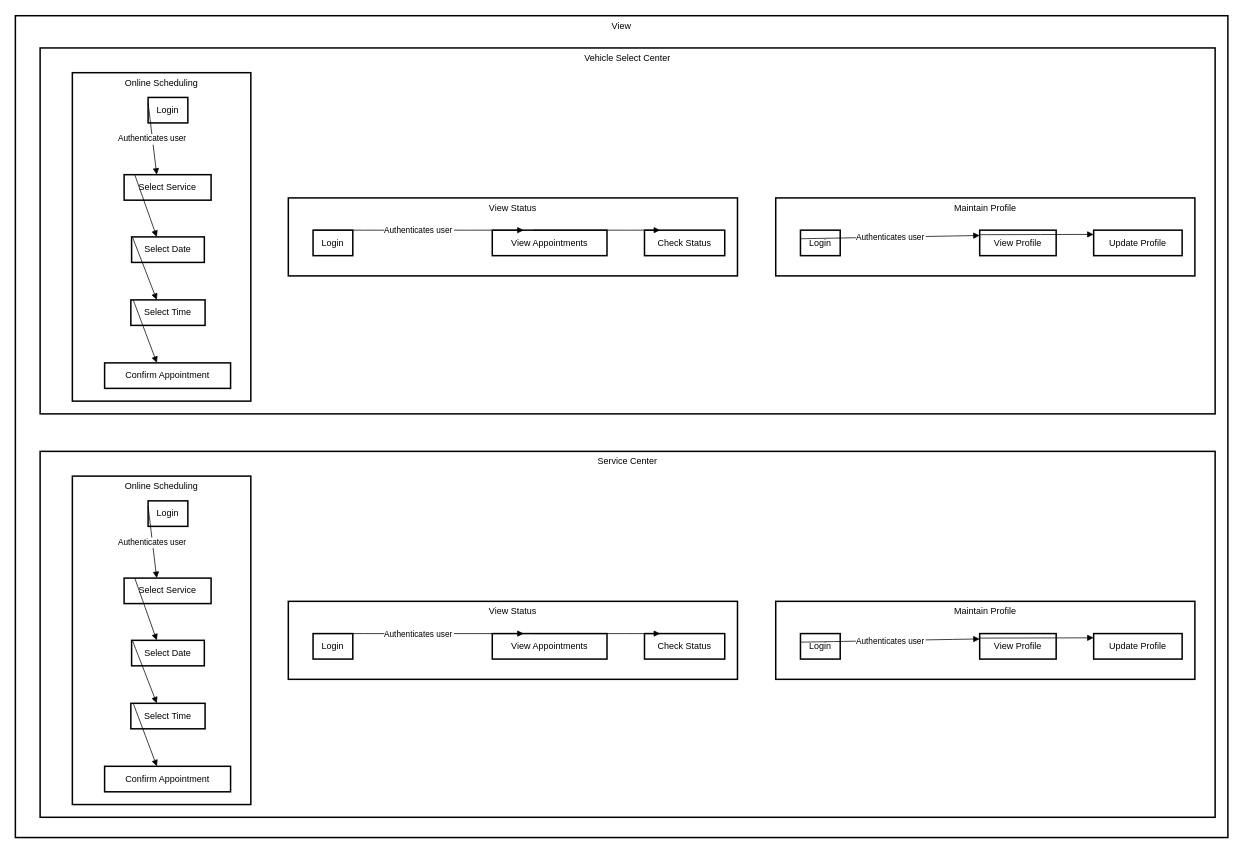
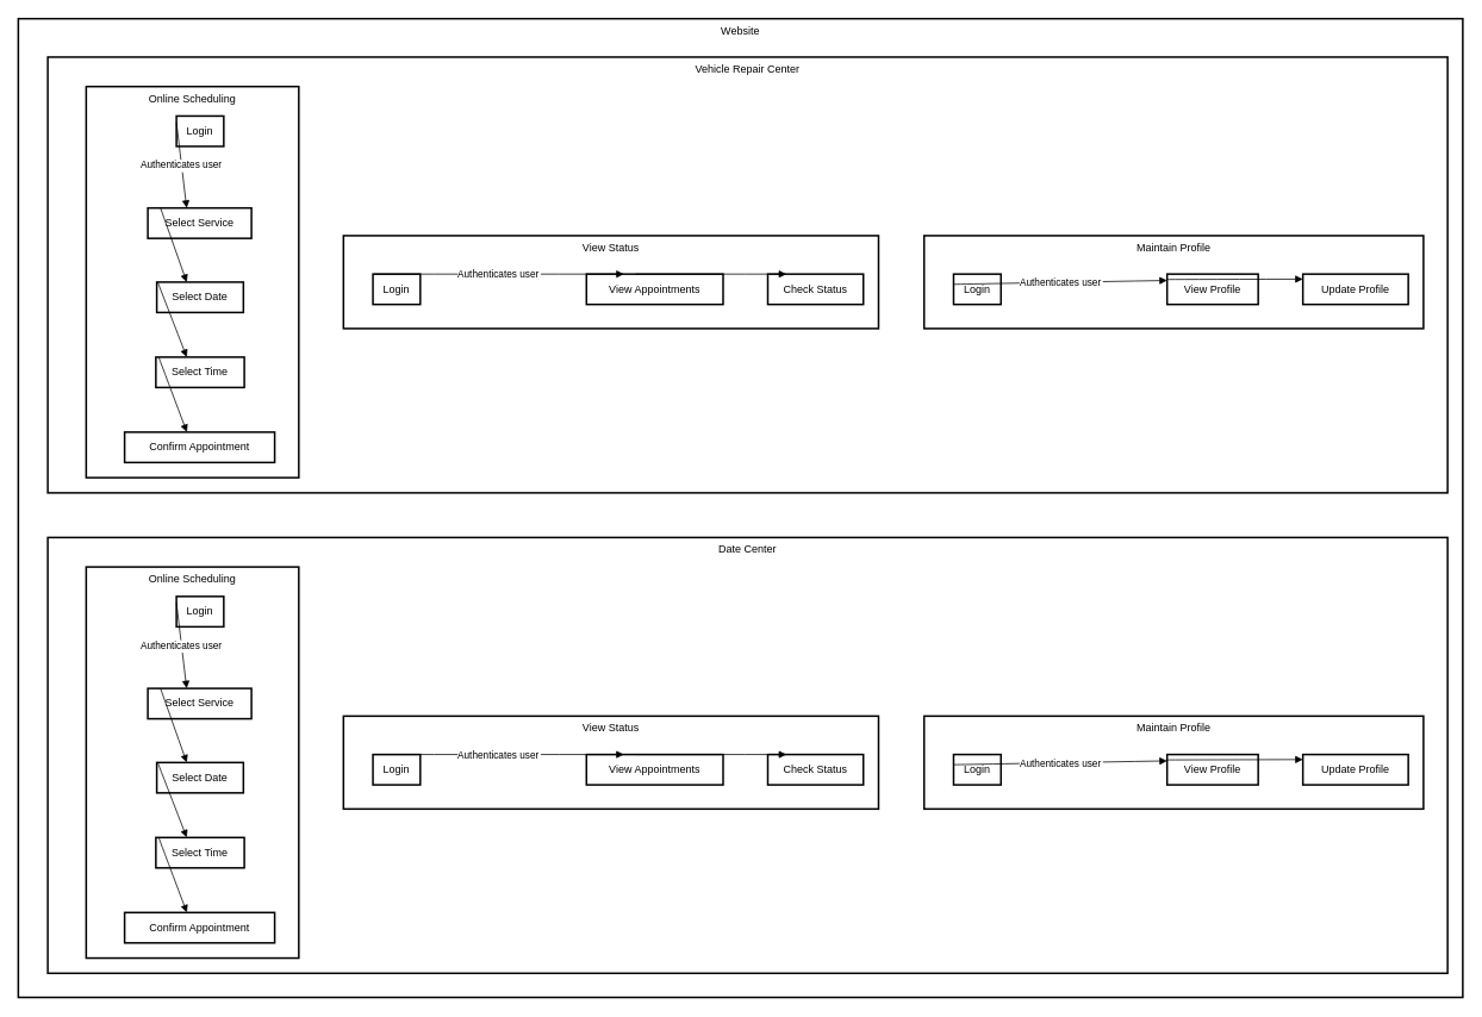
- <mxCell id="2" value="View" style="whiteSpace=wrap;strokeWidth=2;verticalAlign=top;" vertex="1" parent="1"><mxGeometry width="1617" height="1096" as="geometry" x="20" y="20" /></mxCell>
+ <mxCell id="2" value="Website" style="whiteSpace=wrap;strokeWidth=2;verticalAlign=top;" vertex="1" parent="1"><mxGeometry width="1617" height="1096" as="geometry" x="20" y="20" /></mxCell>
- <mxCell id="3" value="Vehicle Select Center" style="whiteSpace=wrap;strokeWidth=2;verticalAlign=top;" vertex="1" parent="2"><mxGeometry x="33" y="43" width="1567" height="488" as="geometry" /></mxCell>
+ <mxCell id="3" value="Vehicle Repair Center" style="whiteSpace=wrap;strokeWidth=2;verticalAlign=top;" vertex="1" parent="2"><mxGeometry x="33" y="43" width="1567" height="488" as="geometry" /></mxCell>
- <mxCell id="26" value="Service Center" style="whiteSpace=wrap;strokeWidth=2;verticalAlign=top;" vertex="1" parent="2"><mxGeometry x="33" y="581" width="1567" height="488" as="geometry" /></mxCell>
+ <mxCell id="26" value="Date Center" style="whiteSpace=wrap;strokeWidth=2;verticalAlign=top;" vertex="1" parent="2"><mxGeometry x="33" y="581" width="1567" height="488" as="geometry" /></mxCell>
